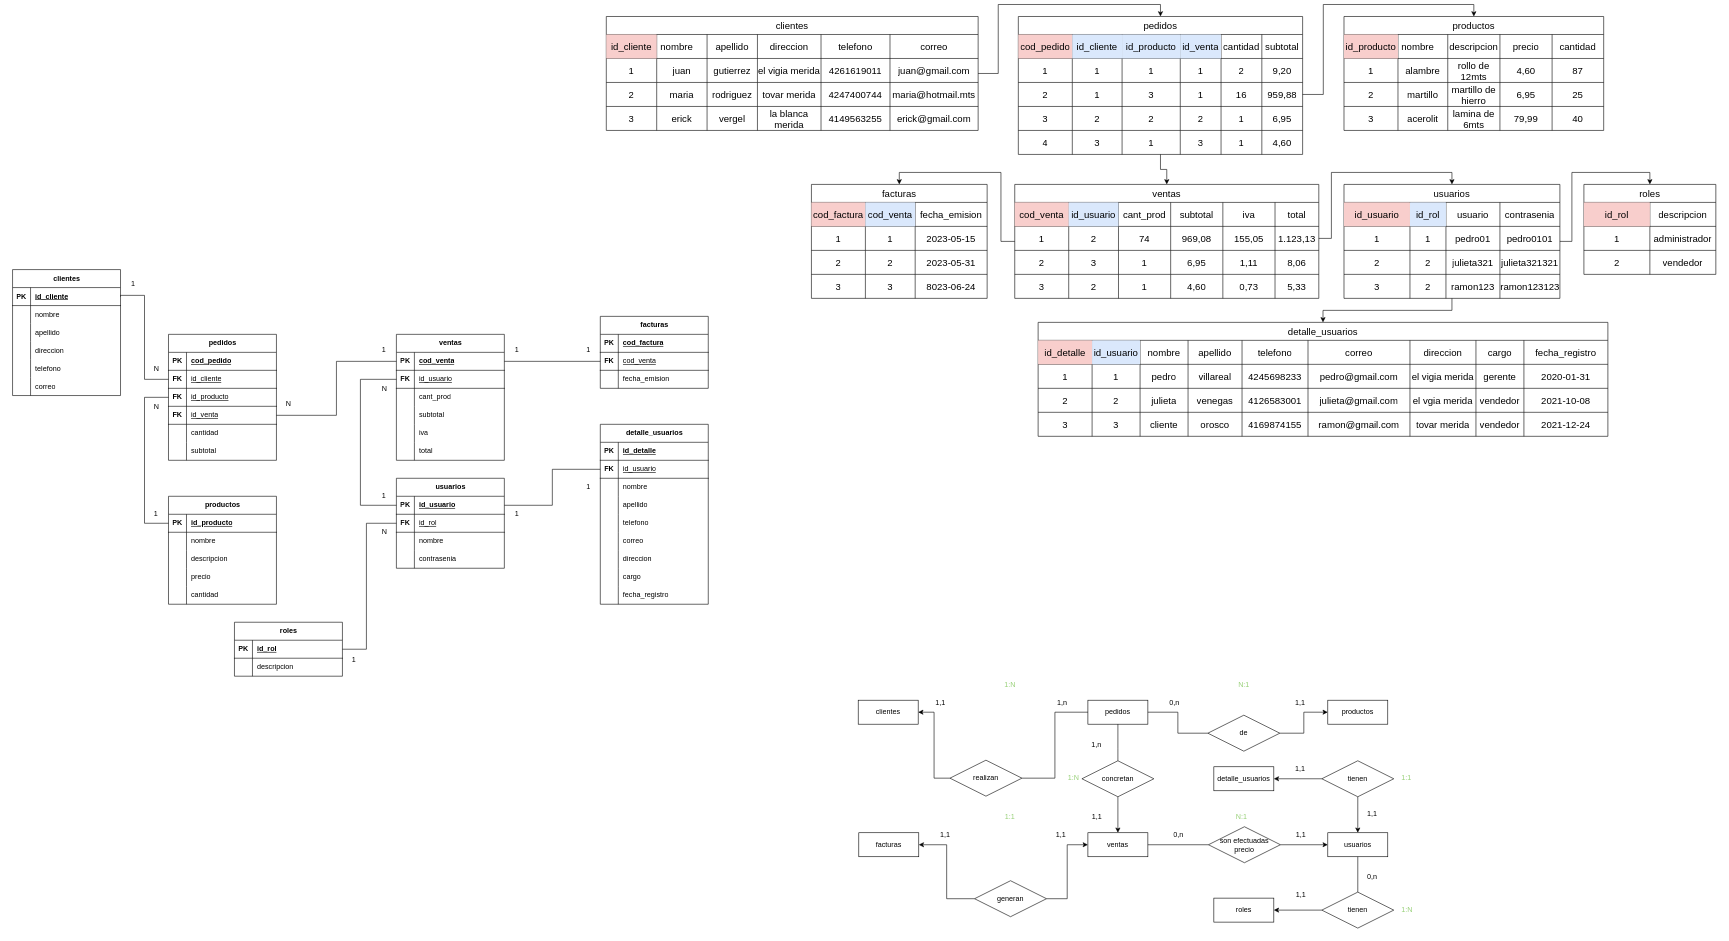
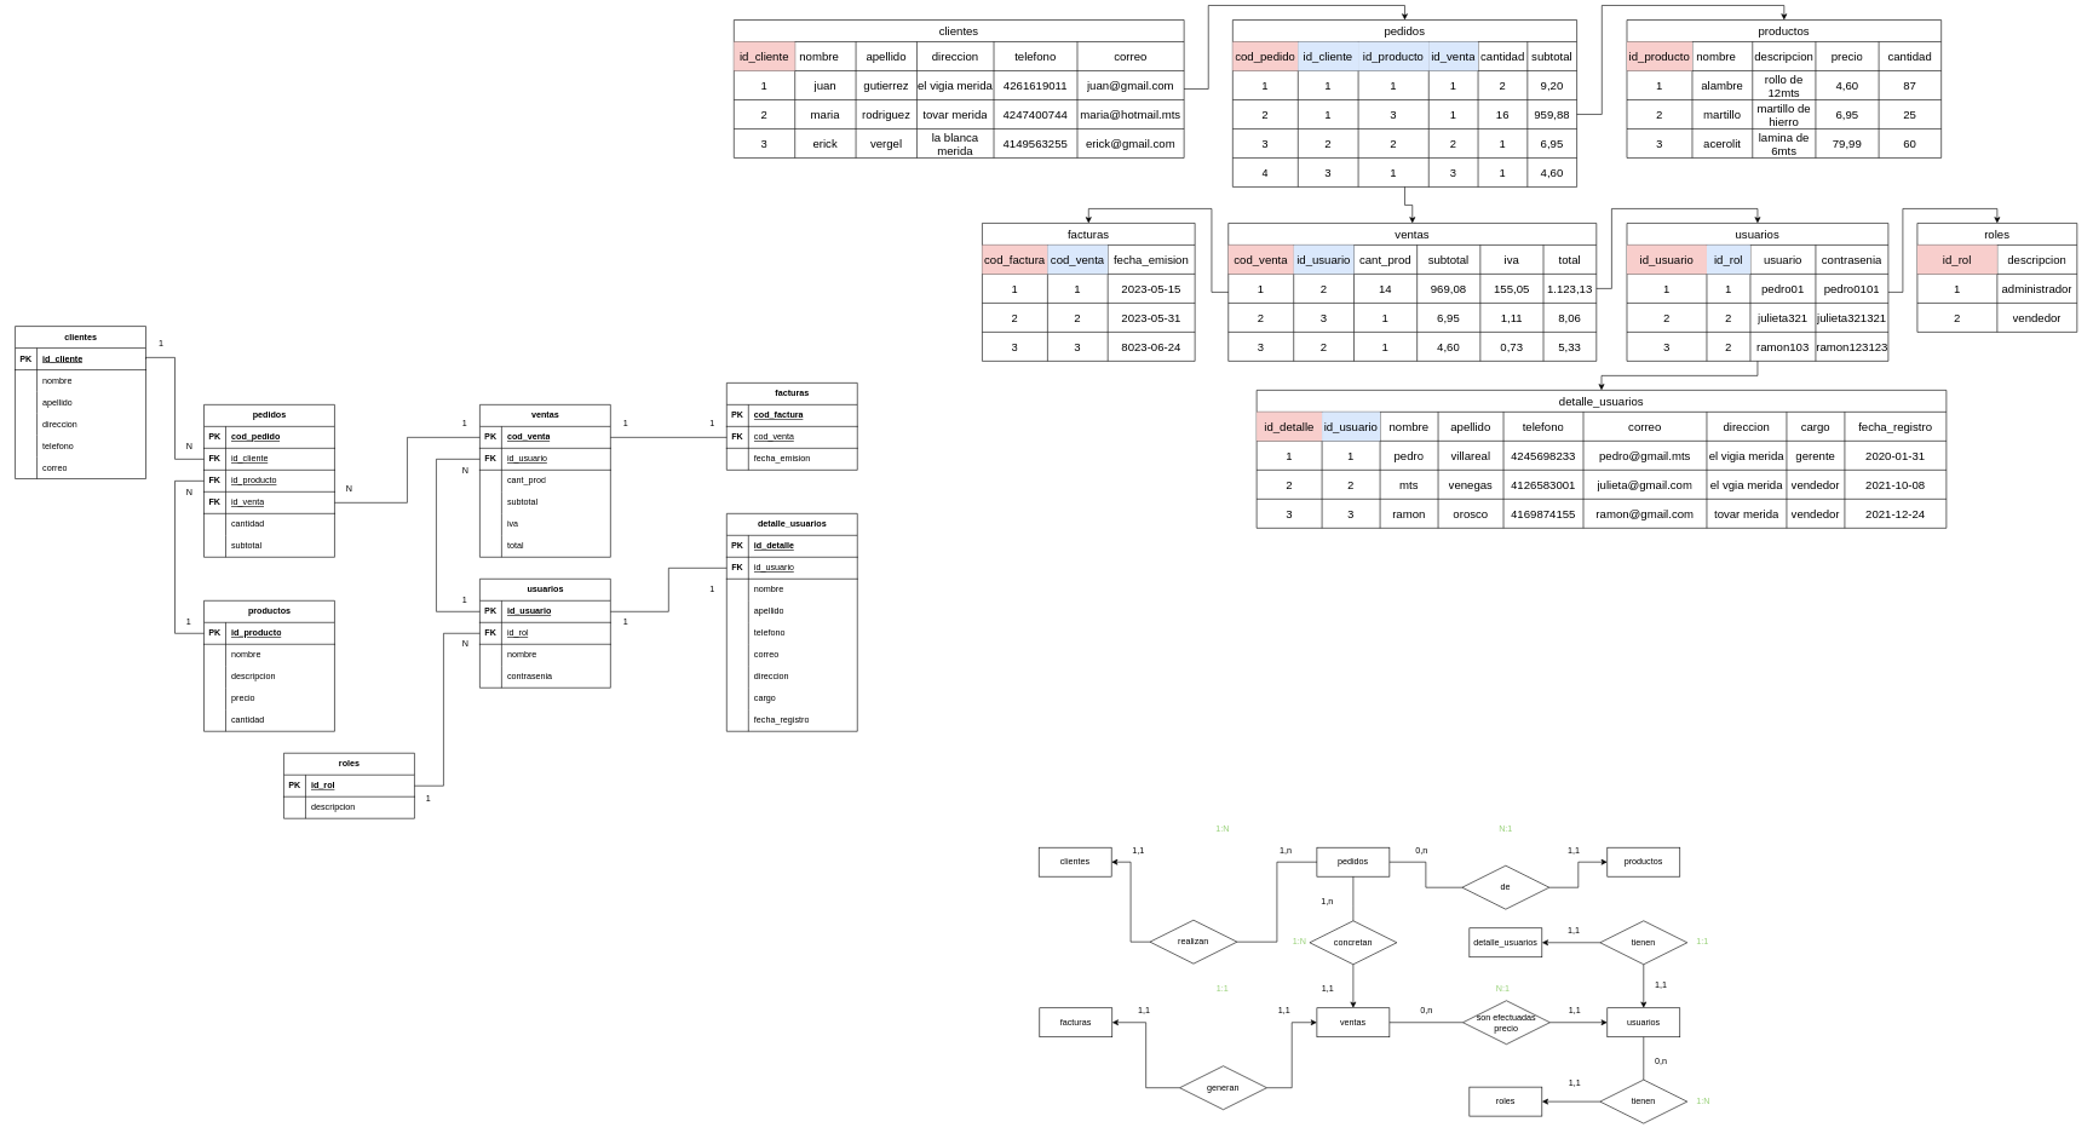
- <mxCell id="56" value="40" style="shape=partialRectangle;html=1;whiteSpace=wrap;connectable=0;strokeColor=inherit;overflow=hidden;fillColor=none;top=0;left=0;bottom=0;right=0;pointerEvents=1;fontSize=16;" parent="51" vertex="1"><mxGeometry x="347" width="86" height="40" as="geometry"><mxRectangle width="86" height="40" as="alternateBounds" /></mxGeometry></mxCell>
+ <mxCell id="56" value="60" style="shape=partialRectangle;html=1;whiteSpace=wrap;connectable=0;strokeColor=inherit;overflow=hidden;fillColor=none;top=0;left=0;bottom=0;right=0;pointerEvents=1;fontSize=16;" parent="51" vertex="1"><mxGeometry x="347" width="86" height="40" as="geometry"><mxRectangle width="86" height="40" as="alternateBounds" /></mxGeometry></mxCell>
- <mxCell id="69" value="74" style="shape=partialRectangle;html=1;whiteSpace=wrap;connectable=0;strokeColor=inherit;overflow=hidden;fillColor=none;top=0;left=0;bottom=0;right=0;pointerEvents=1;fontSize=16;" parent="66" vertex="1"><mxGeometry x="173" width="87" height="40" as="geometry"><mxRectangle width="87" height="40" as="alternateBounds" /></mxGeometry></mxCell>
+ <mxCell id="69" value="14" style="shape=partialRectangle;html=1;whiteSpace=wrap;connectable=0;strokeColor=inherit;overflow=hidden;fillColor=none;top=0;left=0;bottom=0;right=0;pointerEvents=1;fontSize=16;" parent="66" vertex="1"><mxGeometry x="173" width="87" height="40" as="geometry"><mxRectangle width="87" height="40" as="alternateBounds" /></mxGeometry></mxCell>
- <mxCell id="125" value="ramon123" style="shape=partialRectangle;html=1;whiteSpace=wrap;connectable=0;strokeColor=inherit;overflow=hidden;fillColor=none;top=0;left=0;bottom=0;right=0;pointerEvents=1;fontSize=16;" parent="122" vertex="1"><mxGeometry x="170" width="90" height="40" as="geometry"><mxRectangle width="90" height="40" as="alternateBounds" /></mxGeometry></mxCell>
+ <mxCell id="125" value="ramon103" style="shape=partialRectangle;html=1;whiteSpace=wrap;connectable=0;strokeColor=inherit;overflow=hidden;fillColor=none;top=0;left=0;bottom=0;right=0;pointerEvents=1;fontSize=16;" parent="122" vertex="1"><mxGeometry x="170" width="90" height="40" as="geometry"><mxRectangle width="90" height="40" as="alternateBounds" /></mxGeometry></mxCell>
- <mxCell id="154" value="pedro@gmail.com" style="shape=partialRectangle;html=1;whiteSpace=wrap;connectable=0;strokeColor=inherit;overflow=hidden;fillColor=none;top=0;left=0;bottom=0;right=0;pointerEvents=1;fontSize=16;" parent="148" vertex="1"><mxGeometry x="450" width="170" height="40" as="geometry"><mxRectangle width="170" height="40" as="alternateBounds" /></mxGeometry></mxCell>
+ <mxCell id="154" value="pedro@gmail.mts" style="shape=partialRectangle;html=1;whiteSpace=wrap;connectable=0;strokeColor=inherit;overflow=hidden;fillColor=none;top=0;left=0;bottom=0;right=0;pointerEvents=1;fontSize=16;" parent="148" vertex="1"><mxGeometry x="450" width="170" height="40" as="geometry"><mxRectangle width="170" height="40" as="alternateBounds" /></mxGeometry></mxCell>
- <mxCell id="161" value="julieta" style="shape=partialRectangle;html=1;whiteSpace=wrap;connectable=0;strokeColor=inherit;overflow=hidden;fillColor=none;top=0;left=0;bottom=0;right=0;pointerEvents=1;fontSize=16;" parent="158" vertex="1"><mxGeometry x="170" width="80" height="40" as="geometry"><mxRectangle width="80" height="40" as="alternateBounds" /></mxGeometry></mxCell>
+ <mxCell id="161" value="mts" style="shape=partialRectangle;html=1;whiteSpace=wrap;connectable=0;strokeColor=inherit;overflow=hidden;fillColor=none;top=0;left=0;bottom=0;right=0;pointerEvents=1;fontSize=16;" parent="158" vertex="1"><mxGeometry x="170" width="80" height="40" as="geometry"><mxRectangle width="80" height="40" as="alternateBounds" /></mxGeometry></mxCell>
- <mxCell id="171" value="cliente" style="shape=partialRectangle;html=1;whiteSpace=wrap;connectable=0;strokeColor=inherit;overflow=hidden;fillColor=none;top=0;left=0;bottom=0;right=0;pointerEvents=1;fontSize=16;" parent="168" vertex="1"><mxGeometry x="170" width="80" height="40" as="geometry"><mxRectangle width="80" height="40" as="alternateBounds" /></mxGeometry></mxCell>
+ <mxCell id="171" value="ramon" style="shape=partialRectangle;html=1;whiteSpace=wrap;connectable=0;strokeColor=inherit;overflow=hidden;fillColor=none;top=0;left=0;bottom=0;right=0;pointerEvents=1;fontSize=16;" parent="168" vertex="1"><mxGeometry x="170" width="80" height="40" as="geometry"><mxRectangle width="80" height="40" as="alternateBounds" /></mxGeometry></mxCell>
